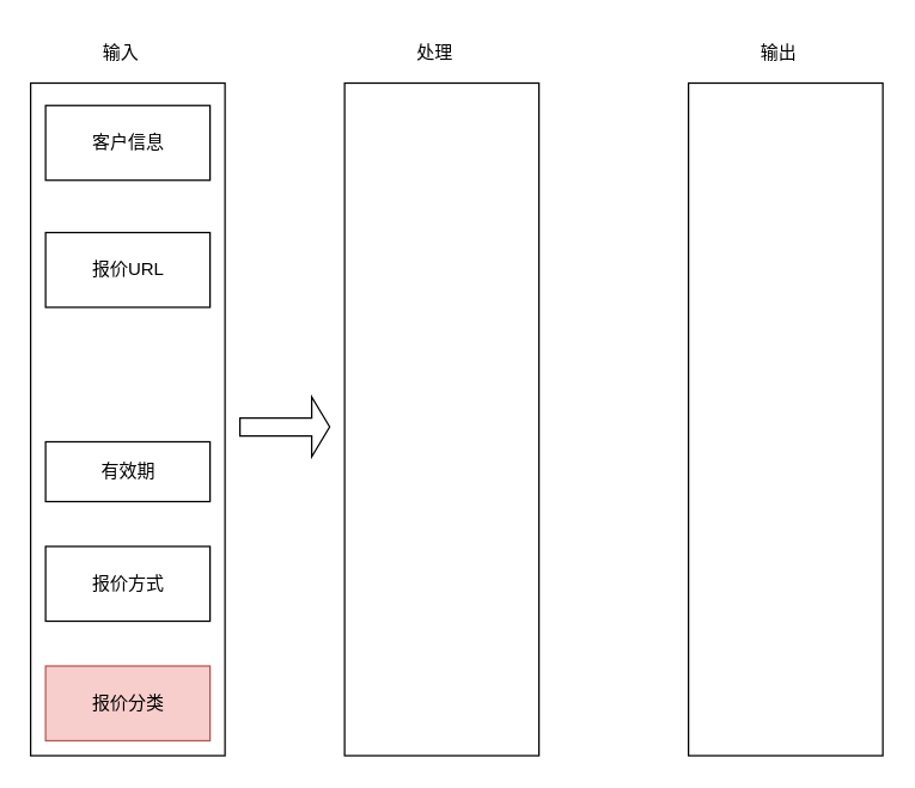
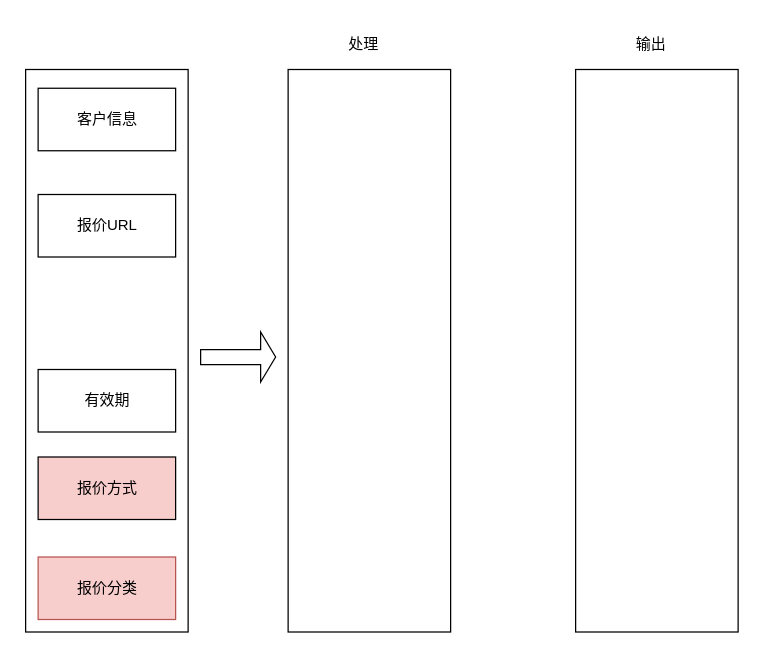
- <mxCell id="3" value="输入" style="text;html=1;align=center;verticalAlign=middle;resizable=0;points=[];autosize=1;strokeColor=none;fillColor=none;" parent="1" vertex="1"><mxGeometry x="55" y="20" width="50" height="30" as="geometry" /></mxCell>
- <mxCell id="10" value="有效期" style="html=1;" vertex="1" parent="1"><mxGeometry x="30" y="295" width="110" height="40" as="geometry" /></mxCell>
+ <mxCell id="10" value="有效期" style="html=1;" vertex="1" parent="1"><mxGeometry x="30" y="295" width="110" height="50" as="geometry" /></mxCell>
- <mxCell id="11" value="报价方式" style="html=1;" vertex="1" parent="1"><mxGeometry x="30" y="365" width="110" height="50" as="geometry" /></mxCell>
+ <mxCell id="11" value="报价方式" style="html=1;fillColor=#f8cecc;" vertex="1" parent="1"><mxGeometry x="30" y="365" width="110" height="50" as="geometry" /></mxCell>
